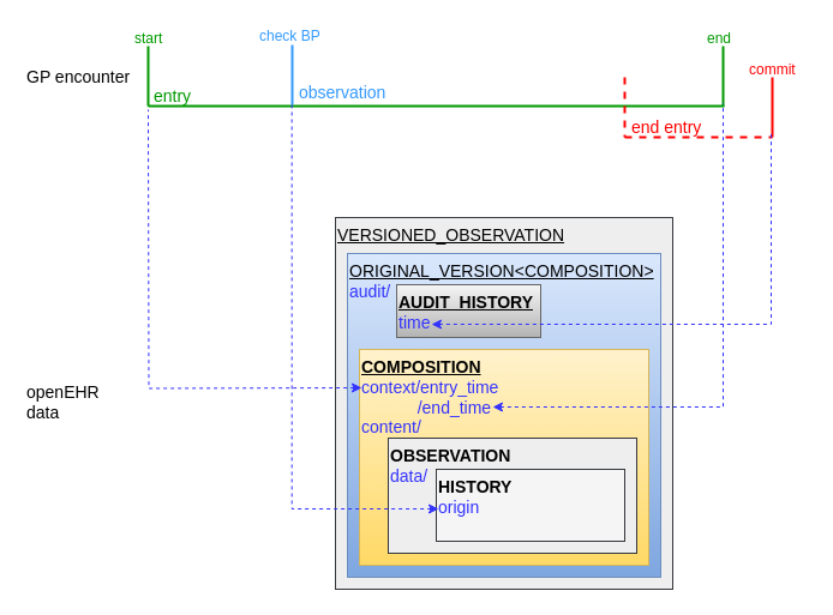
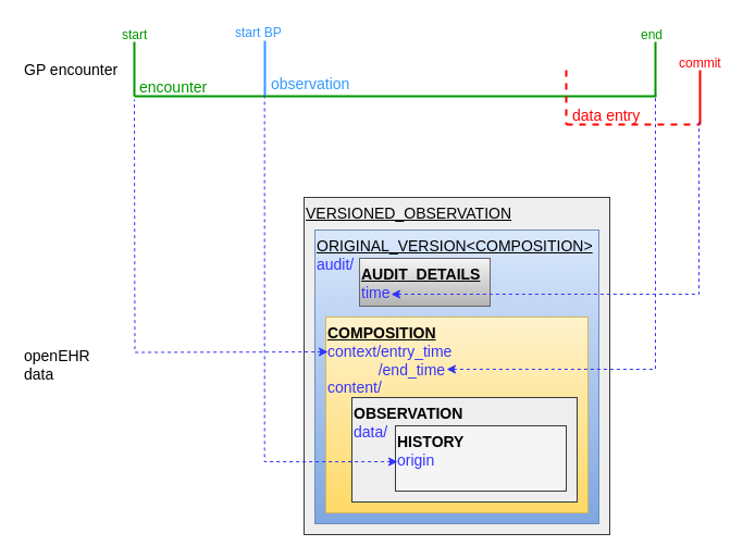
- <mxCell id="11" value="check BP" style="text;html=1;resizable=0;points=[];autosize=1;align=left;verticalAlign=top;spacingTop=-4;fontColor=#3399FF;" parent="1" vertex="1"><mxGeometry x="214" y="20" width="70" height="20" as="geometry" /></mxCell>
+ <mxCell id="11" value="start BP" style="text;html=1;resizable=0;points=[];autosize=1;align=left;verticalAlign=top;spacingTop=-4;fontColor=#3399FF;" parent="1" vertex="1"><mxGeometry x="214" y="20" width="70" height="20" as="geometry" /></mxCell>
- <mxCell id="7" value="entry" style="text;html=1;resizable=0;points=[];autosize=1;align=left;verticalAlign=top;spacingTop=-4;fontColor=#009900;fontSize=14;" parent="1" vertex="1"><mxGeometry x="126" y="69" width="70" height="20" as="geometry" /></mxCell>
+ <mxCell id="7" value="encounter" style="text;html=1;resizable=0;points=[];autosize=1;align=left;verticalAlign=top;spacingTop=-4;fontColor=#009900;fontSize=14;" parent="1" vertex="1"><mxGeometry x="126" y="69" width="70" height="20" as="geometry" /></mxCell>
- <mxCell id="15" value="end entry" style="text;html=1;resizable=0;points=[];autosize=1;align=left;verticalAlign=top;spacingTop=-4;fontColor=#FF0000;fontSize=14;dashed=1;" parent="1" vertex="1"><mxGeometry x="524" y="95" width="80" height="20" as="geometry" /></mxCell>
+ <mxCell id="15" value="data entry" style="text;html=1;resizable=0;points=[];autosize=1;align=left;verticalAlign=top;spacingTop=-4;fontColor=#FF0000;fontSize=14;dashed=1;" parent="1" vertex="1"><mxGeometry x="524" y="95" width="80" height="20" as="geometry" /></mxCell>
- <mxCell id="19" value="&lt;u&gt;AUDIT_HISTORY&lt;/u&gt;&lt;br&gt;&lt;span style=&quot;font-weight: normal&quot;&gt;&lt;font color=&quot;#3333ff&quot;&gt;time&lt;/font&gt;&lt;/span&gt;" style="rounded=0;whiteSpace=wrap;html=1;fontSize=14;verticalAlign=top;align=left;fillColor=#f5f5f5;strokeColor=#666666;gradientColor=#b3b3b3;fontStyle=1" parent="1" vertex="1"><mxGeometry x="330" y="237" width="120" height="44" as="geometry" /></mxCell>
+ <mxCell id="19" value="&lt;u&gt;AUDIT_DETAILS&lt;/u&gt;&lt;br&gt;&lt;span style=&quot;font-weight: normal&quot;&gt;&lt;font color=&quot;#3333ff&quot;&gt;time&lt;/font&gt;&lt;/span&gt;" style="rounded=0;whiteSpace=wrap;html=1;fontSize=14;verticalAlign=top;align=left;fillColor=#f5f5f5;strokeColor=#666666;gradientColor=#b3b3b3;fontStyle=1" parent="1" vertex="1"><mxGeometry x="330" y="237" width="120" height="44" as="geometry" /></mxCell>
